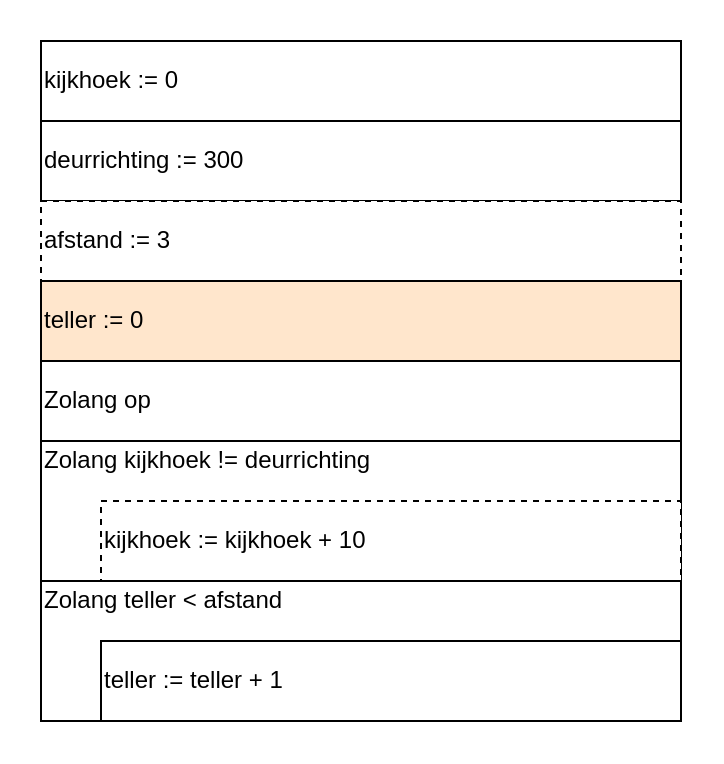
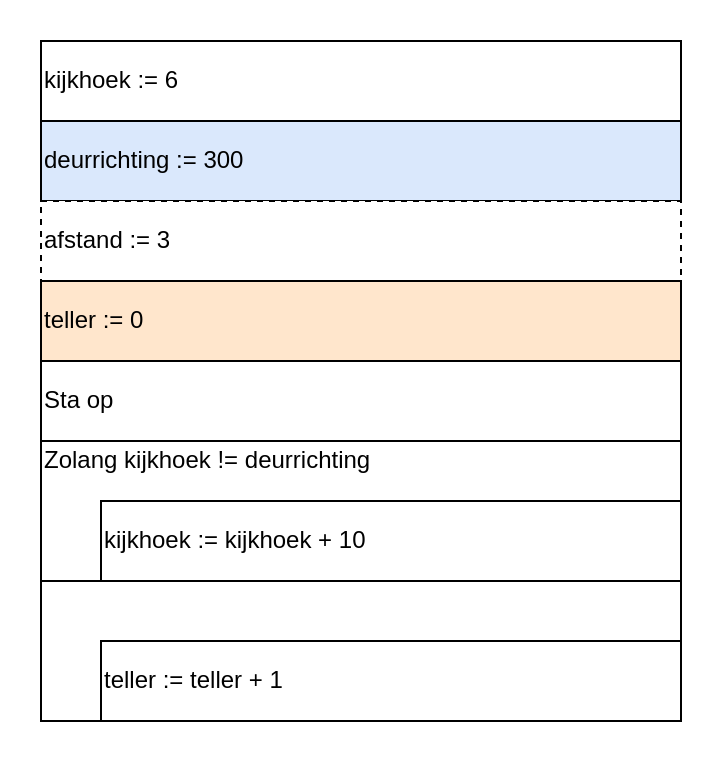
- <mxCell id="5" value="kijkhoek := 0" style="rounded=0;whiteSpace=wrap;html=1;align=left;" parent="1" vertex="1"><mxGeometry x="20" y="20" width="320" height="40" as="geometry" /></mxCell>
+ <mxCell id="5" value="kijkhoek := 6" style="rounded=0;whiteSpace=wrap;html=1;align=left;" parent="1" vertex="1"><mxGeometry x="20" y="20" width="320" height="40" as="geometry" /></mxCell>
- <mxCell id="4" value="deurrichting := 300" style="rounded=0;whiteSpace=wrap;html=1;align=left;" parent="1" vertex="1"><mxGeometry x="20" y="60" width="320" height="40" as="geometry" /></mxCell>
+ <mxCell id="4" value="deurrichting := 300" style="rounded=0;whiteSpace=wrap;html=1;align=left;fillColor=#dae8fc;" parent="1" vertex="1"><mxGeometry x="20" y="60" width="320" height="40" as="geometry" /></mxCell>
- <mxCell id="2" value="Zolang op" style="rounded=0;whiteSpace=wrap;html=1;align=left;" parent="1" vertex="1"><mxGeometry x="20" y="180" width="320" height="40" as="geometry" /></mxCell>
+ <mxCell id="2" value="Sta op" style="rounded=0;whiteSpace=wrap;html=1;align=left;" parent="1" vertex="1"><mxGeometry x="20" y="180" width="320" height="40" as="geometry" /></mxCell>
- <mxCell id="8" value="kijkhoek := kijkhoek + 10" style="rounded=0;whiteSpace=wrap;html=1;align=left;dashed=1;" parent="1" vertex="1"><mxGeometry x="50" y="250" width="290" height="40" as="geometry" /></mxCell>
+ <mxCell id="8" value="kijkhoek := kijkhoek + 10" style="rounded=0;whiteSpace=wrap;html=1;align=left;" parent="1" vertex="1"><mxGeometry x="50" y="250" width="290" height="40" as="geometry" /></mxCell>
- <mxCell id="11" value="&lt;span style=&quot;&quot;&gt;Zolang teller &amp;lt; afstand&lt;/span&gt;" style="text;html=1;strokeColor=none;fillColor=none;align=left;verticalAlign=middle;whiteSpace=wrap;overflow=hidden;fontSize=12;" parent="1" vertex="1"><mxGeometry x="20" y="290" width="180" height="20" as="geometry" /></mxCell>
